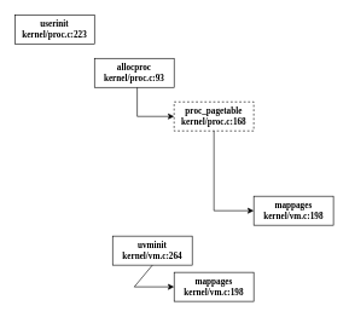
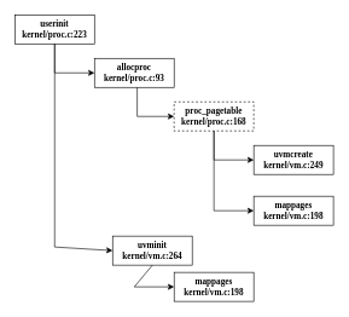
+ <mxCell id="5" value="" style="endArrow=classic;html=1;rounded=0;fontFamily=Comic Sans MS;exitX=0.5;exitY=1;exitDx=0;exitDy=0;entryX=0;entryY=0.5;entryDx=0;entryDy=0;" edge="1" parent="1" source="2" target="3"><mxGeometry width="50" height="50" relative="1" as="geometry"><mxPoint x="70" y="210" as="sourcePoint" /><mxPoint x="120" y="160" as="targetPoint" /><Array as="points"><mxPoint x="75" y="100" /></Array></mxGeometry></mxCell>
+ <mxCell id="9" value="" style="endArrow=classic;html=1;rounded=0;fontFamily=Comic Sans MS;exitX=0.5;exitY=1;exitDx=0;exitDy=0;entryX=0;entryY=0.5;entryDx=0;entryDy=0;" edge="1" parent="1" source="4" target="7"><mxGeometry width="50" height="50" relative="1" as="geometry"><mxPoint x="290" y="200" as="sourcePoint" /><mxPoint x="341" y="240" as="targetPoint" /><Array as="points"><mxPoint x="295" y="220" /></Array></mxGeometry></mxCell>
+ <mxCell id="7" value="&lt;font face=&quot;Comic Sans MS&quot;&gt;&lt;b&gt;uvmcreate&lt;/b&gt;&lt;/font&gt;&lt;div&gt;&lt;b&gt;&lt;font face=&quot;Comic Sans MS&quot;&gt;kernel/vm.c:249&lt;br&gt;&lt;/font&gt;&lt;/b&gt;&lt;/div&gt;" style="rounded=0;whiteSpace=wrap;html=1;" vertex="1" parent="1"><mxGeometry x="350" y="200" width="110" height="40" as="geometry" /></mxCell>
+ <mxCell id="12" value="" style="endArrow=classic;html=1;rounded=0;fontFamily=Comic Sans MS;exitX=0.5;exitY=1;exitDx=0;exitDy=0;entryX=0;entryY=0.5;entryDx=0;entryDy=0;" edge="1" parent="1" source="2" target="11"><mxGeometry width="50" height="50" relative="1" as="geometry"><mxPoint x="85" y="70" as="sourcePoint" /><mxPoint x="140" y="110" as="targetPoint" /><Array as="points"><mxPoint x="75" y="340" /></Array></mxGeometry></mxCell>
